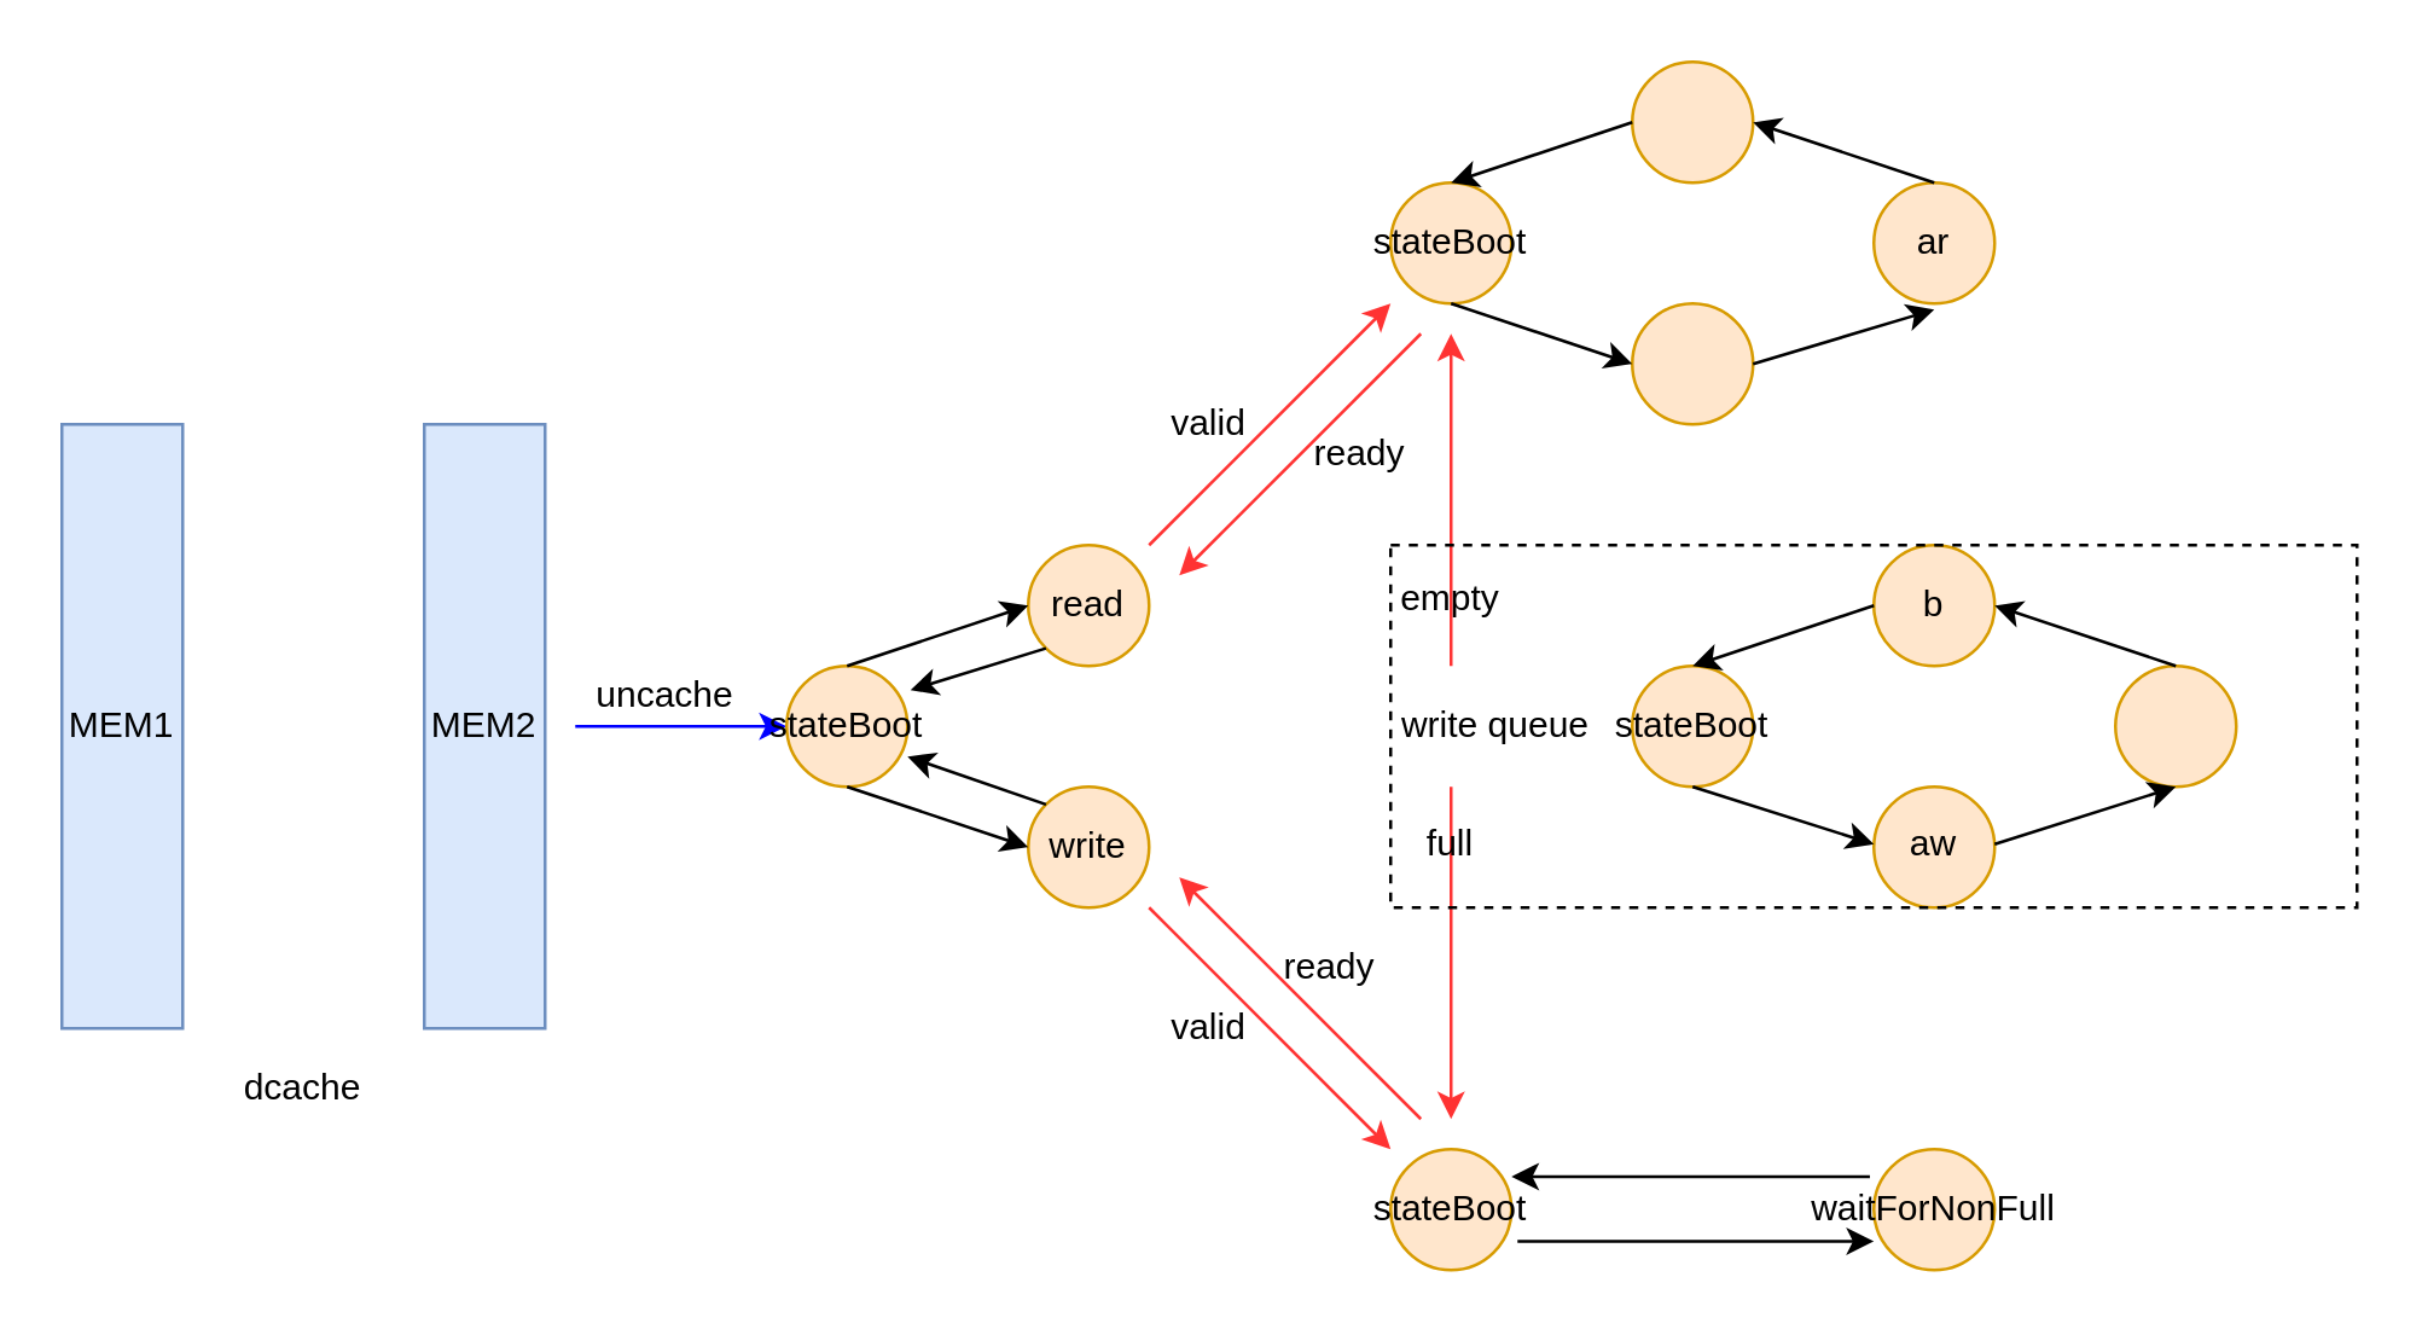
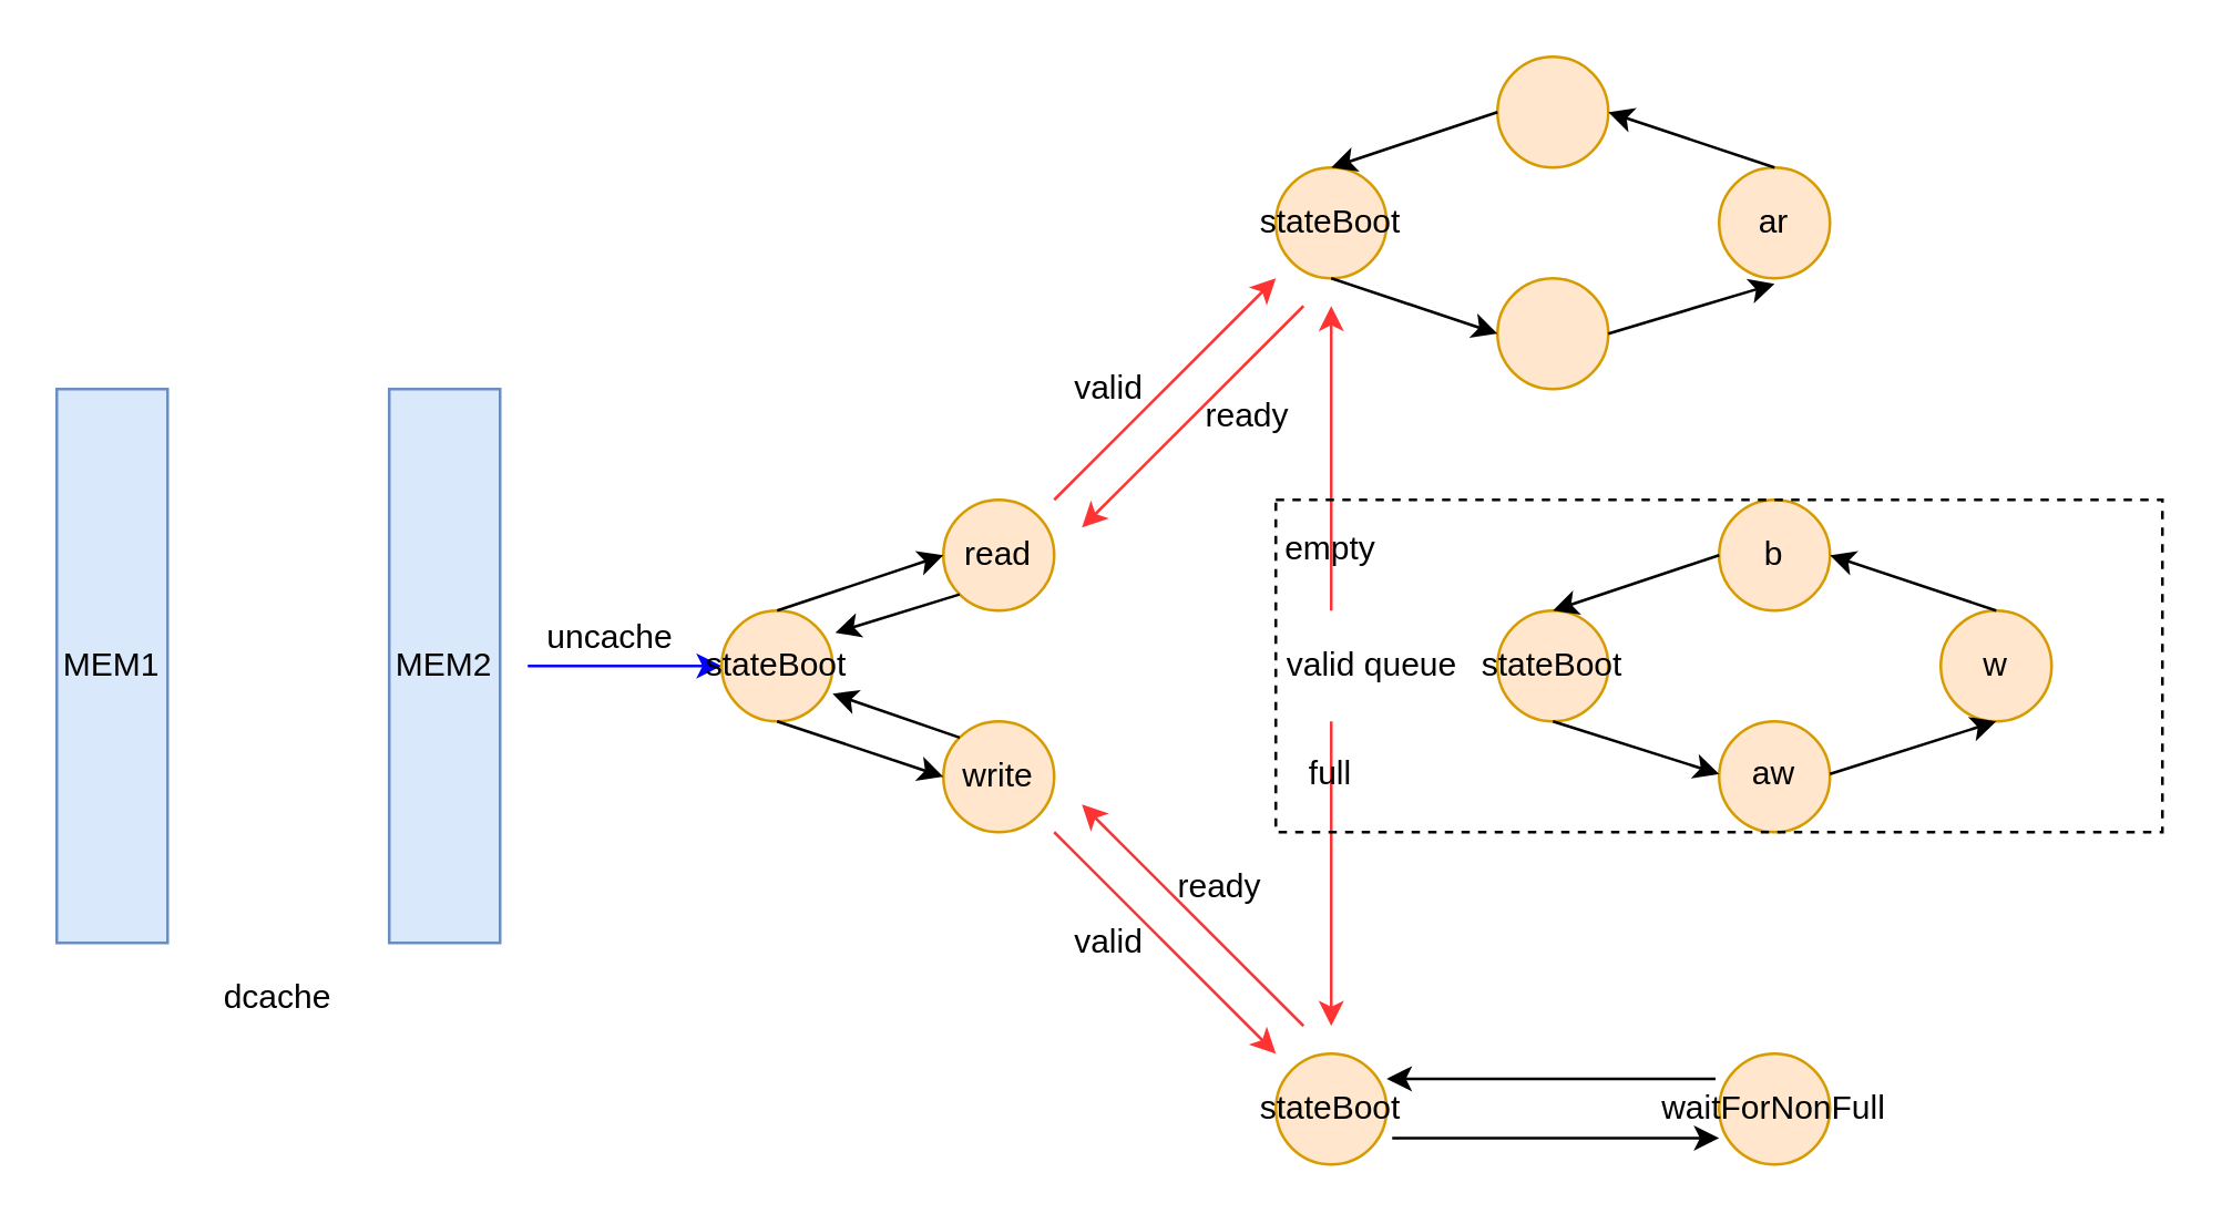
- <mxCell id="59" value="write queue" style="text;html=1;strokeColor=none;fillColor=none;align=center;verticalAlign=middle;whiteSpace=wrap;rounded=0;" parent="1" vertex="1"><mxGeometry x="460" y="230" width="70" height="20" as="geometry" /></mxCell>
+ <mxCell id="59" value="valid queue" style="text;html=1;strokeColor=none;fillColor=none;align=center;verticalAlign=middle;whiteSpace=wrap;rounded=0;" parent="1" vertex="1"><mxGeometry x="460" y="230" width="70" height="20" as="geometry" /></mxCell>
+ <mxCell id="49" value="w" style="text;html=1;strokeColor=none;fillColor=none;align=center;verticalAlign=middle;whiteSpace=wrap;rounded=0;" parent="1" vertex="1"><mxGeometry x="700" y="230" width="40" height="20" as="geometry" /></mxCell>
